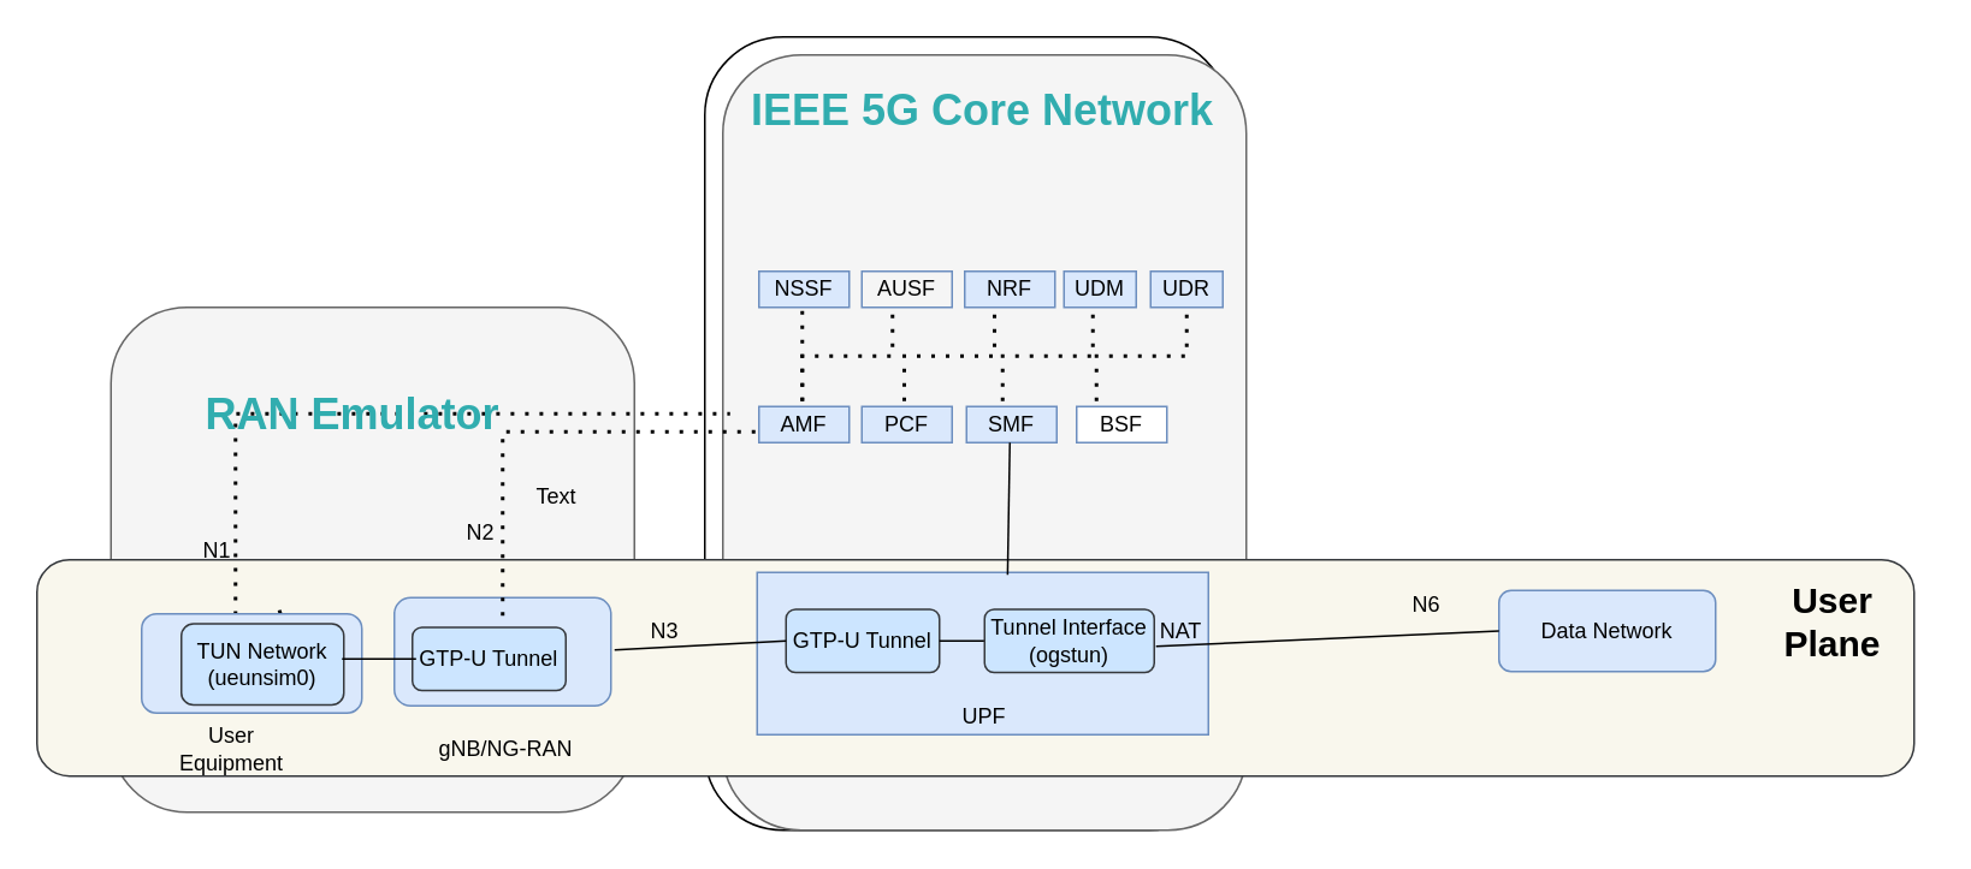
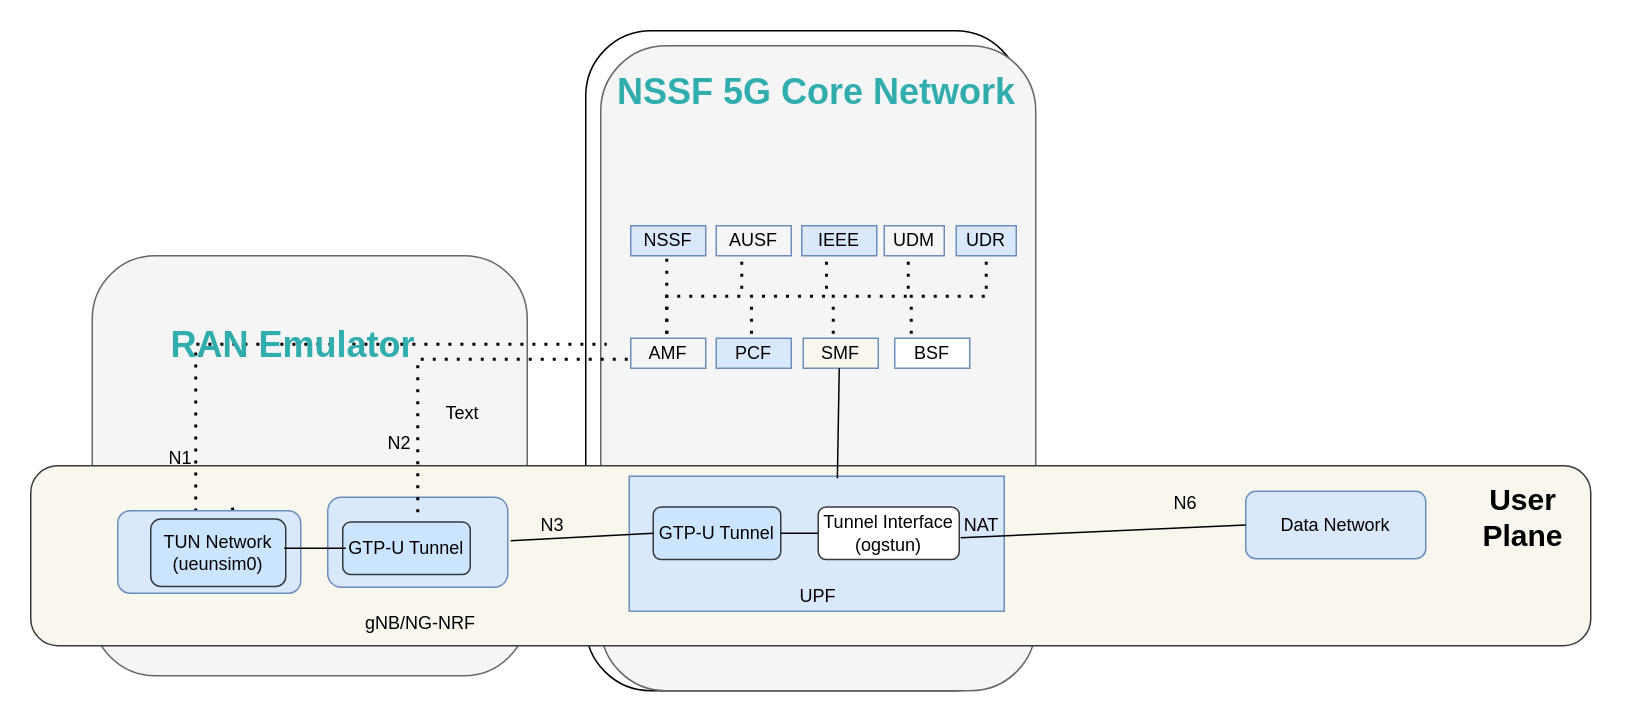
- <mxCell id="46" value="&lt;b&gt;&lt;font color=&quot;#31adaf&quot; style=&quot;font-size: 24px;&quot;&gt;IEEE 5G Core Network&lt;/font&gt;&lt;/b&gt;" style="text;html=1;strokeColor=none;fillColor=none;align=center;verticalAlign=middle;whiteSpace=wrap;rounded=0;" vertex="1" parent="1"><mxGeometry x="404" y="60" width="280" as="geometry" /></mxCell>
+ <mxCell id="46" value="&lt;b&gt;&lt;font color=&quot;#31adaf&quot; style=&quot;font-size: 24px;&quot;&gt;NSSF 5G Core Network&lt;/font&gt;&lt;/b&gt;" style="text;html=1;strokeColor=none;fillColor=none;align=center;verticalAlign=middle;whiteSpace=wrap;rounded=0;" vertex="1" parent="1"><mxGeometry x="404" y="60" width="280" as="geometry" /></mxCell>
- <mxCell id="8" value="NRF" style="rounded=0;whiteSpace=wrap;html=1;fillColor=#dae8fc;strokeColor=#6c8ebf;" parent="1" vertex="1"><mxGeometry x="534" y="150" width="50" height="20" as="geometry" /></mxCell>
+ <mxCell id="8" value="IEEE" style="rounded=0;whiteSpace=wrap;html=1;fillColor=#dae8fc;strokeColor=#6c8ebf;" parent="1" vertex="1"><mxGeometry x="534" y="150" width="50" height="20" as="geometry" /></mxCell>
- <mxCell id="9" value="UDM" style="rounded=0;whiteSpace=wrap;html=1;fillColor=#dae8fc;strokeColor=#6c8ebf;" parent="1" vertex="1"><mxGeometry x="589" y="150" width="40" height="20" as="geometry" /></mxCell>
+ <mxCell id="9" value="UDM" style="rounded=0;whiteSpace=wrap;html=1;fillColor=#f5f5f5;strokeColor=#6c8ebf;" parent="1" vertex="1"><mxGeometry x="589" y="150" width="40" height="20" as="geometry" /></mxCell>
- <mxCell id="11" value="AMF" style="rounded=0;whiteSpace=wrap;html=1;fillColor=#dae8fc;strokeColor=#6c8ebf;" parent="1" vertex="1"><mxGeometry x="420" y="225" width="50" height="20" as="geometry" /></mxCell>
+ <mxCell id="11" value="AMF" style="rounded=0;whiteSpace=wrap;html=1;fillColor=#f5f5f5;strokeColor=#6c8ebf;" parent="1" vertex="1"><mxGeometry x="420" y="225" width="50" height="20" as="geometry" /></mxCell>
- <mxCell id="12" value="SMF" style="rounded=0;whiteSpace=wrap;html=1;fillColor=#dae8fc;strokeColor=#6c8ebf;" parent="1" vertex="1"><mxGeometry x="535" y="225" width="50" height="20" as="geometry" /></mxCell>
+ <mxCell id="12" value="SMF" style="rounded=0;whiteSpace=wrap;html=1;fillColor=#f9f7ed;strokeColor=#6c8ebf;" parent="1" vertex="1"><mxGeometry x="535" y="225" width="50" height="20" as="geometry" /></mxCell>
- <mxCell id="35" value="Tunnel Interface&lt;br&gt;(ogstun)" style="rounded=1;whiteSpace=wrap;html=1;fillColor=#cce5ff;strokeColor=#36393d;" parent="1" vertex="1"><mxGeometry x="545" y="337.5" width="94" height="35" as="geometry" /></mxCell>
+ <mxCell id="35" value="Tunnel Interface&lt;br&gt;(ogstun)" style="rounded=1;whiteSpace=wrap;html=1;fillColor=#ffffff;strokeColor=#36393d;" parent="1" vertex="1"><mxGeometry x="545" y="337.5" width="94" height="35" as="geometry" /></mxCell>
- <mxCell id="27" value="User Equipment" style="text;html=1;strokeColor=none;fillColor=none;align=center;verticalAlign=middle;whiteSpace=wrap;rounded=0;" parent="1" vertex="1"><mxGeometry x="98" y="400" width="60" height="30" as="geometry" /></mxCell>
- <mxCell id="28" value="gNB/NG-RAN" style="text;html=1;strokeColor=none;fillColor=none;align=center;verticalAlign=middle;whiteSpace=wrap;rounded=0;" parent="1" vertex="1"><mxGeometry x="240.5" y="400" width="77.5" height="30" as="geometry" /></mxCell>
+ <mxCell id="28" value="gNB/NG-NRF" style="text;html=1;strokeColor=none;fillColor=none;align=center;verticalAlign=middle;whiteSpace=wrap;rounded=0;" parent="1" vertex="1"><mxGeometry x="240.5" y="400" width="77.5" height="30" as="geometry" /></mxCell>
